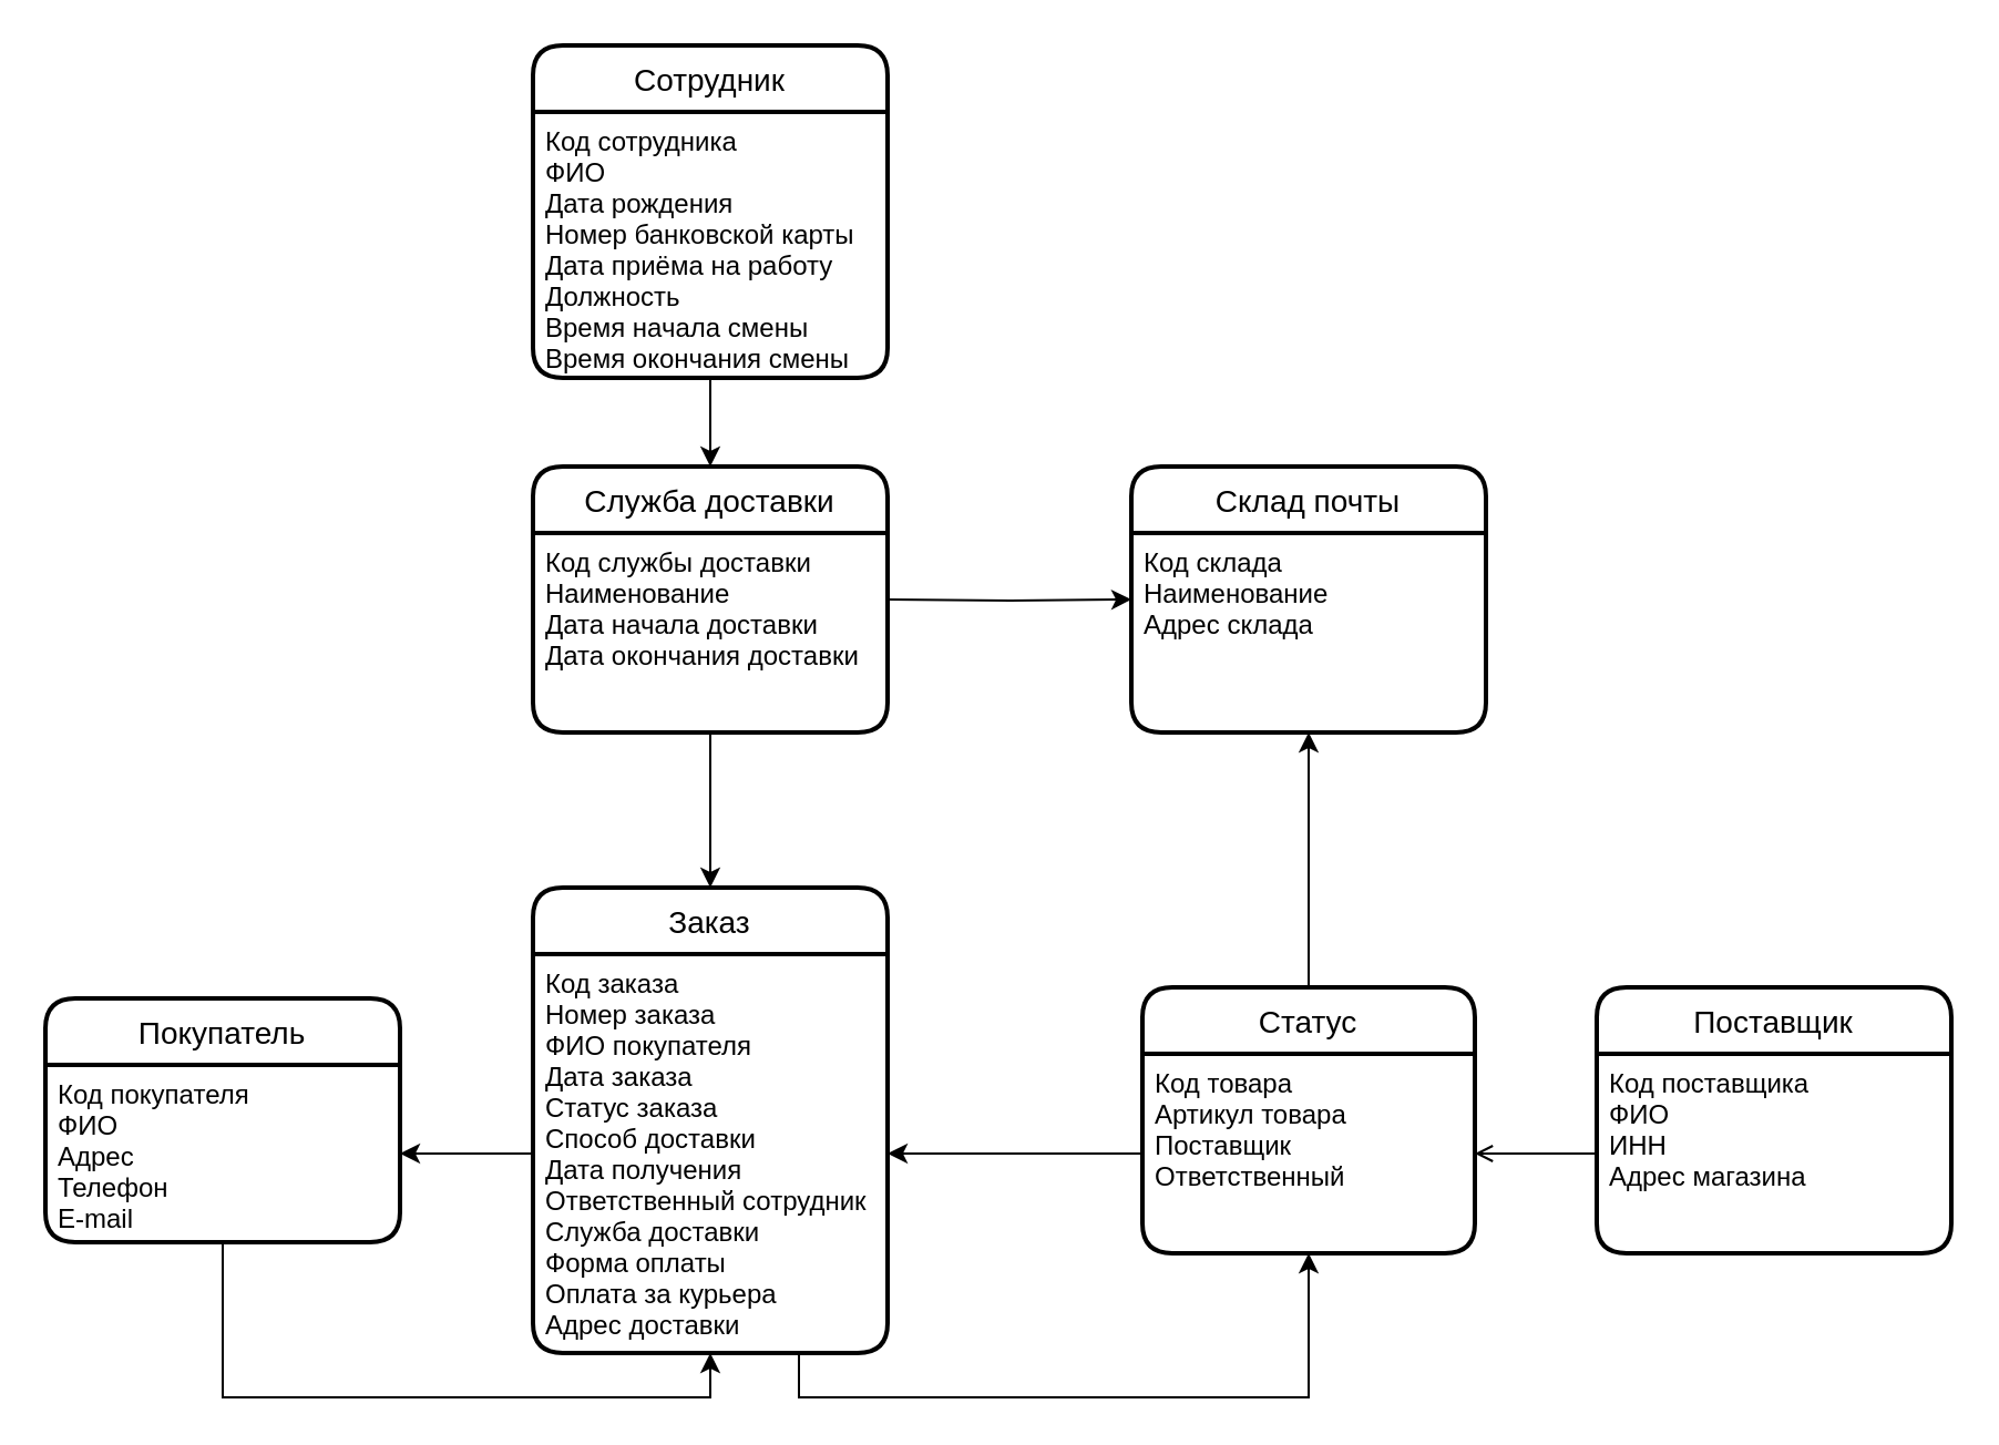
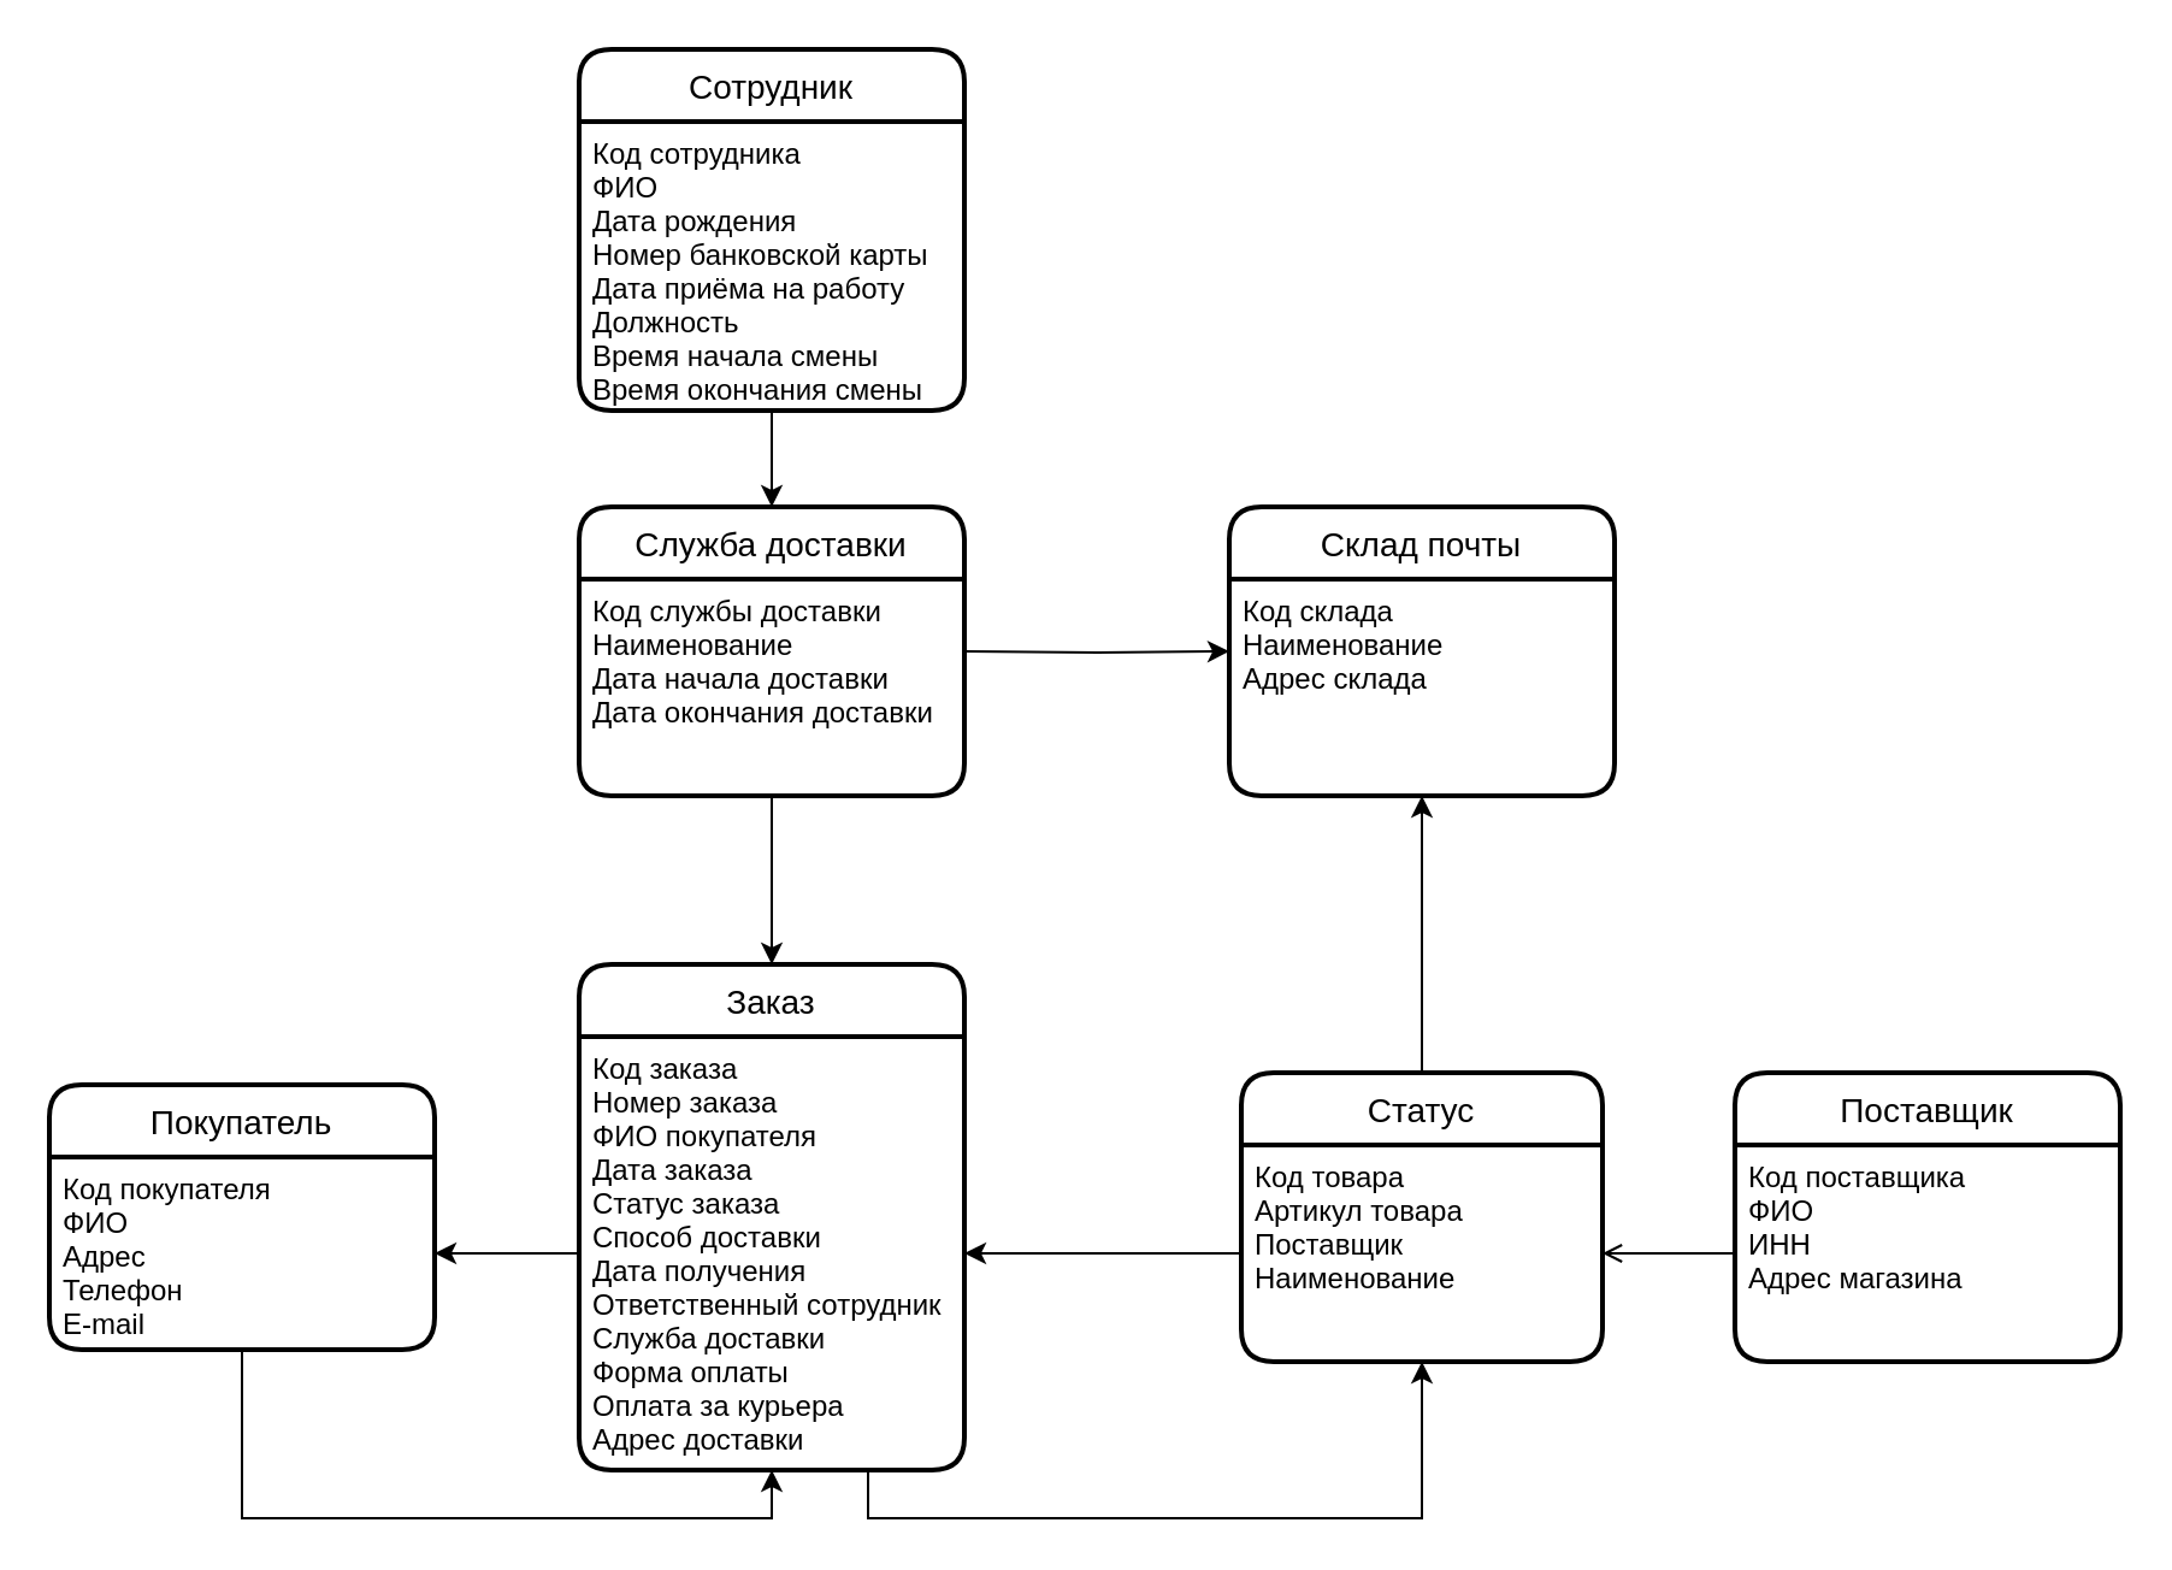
- <mxCell id="13" value="Код товара&#10;Артикул товара&#10;Поставщик&#10;Ответственный" style="align=left;strokeColor=none;fillColor=none;spacingLeft=4;fontSize=12;verticalAlign=top;resizable=0;rotatable=0;part=1;" parent="12" vertex="1"><mxGeometry y="30" width="150" height="90" as="geometry" /></mxCell>
+ <mxCell id="13" value="Код товара&#10;Артикул товара&#10;Поставщик&#10;Наименование" style="align=left;strokeColor=none;fillColor=none;spacingLeft=4;fontSize=12;verticalAlign=top;resizable=0;rotatable=0;part=1;" parent="12" vertex="1"><mxGeometry y="30" width="150" height="90" as="geometry" /></mxCell>
